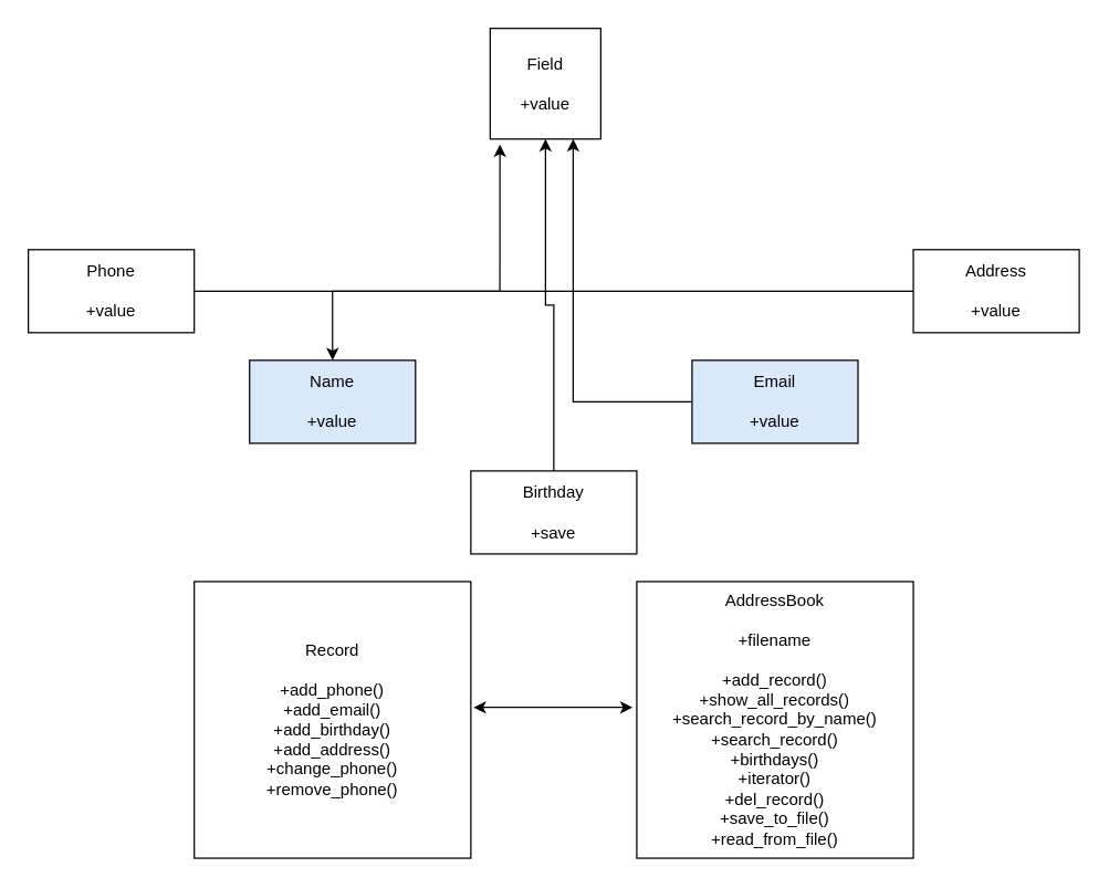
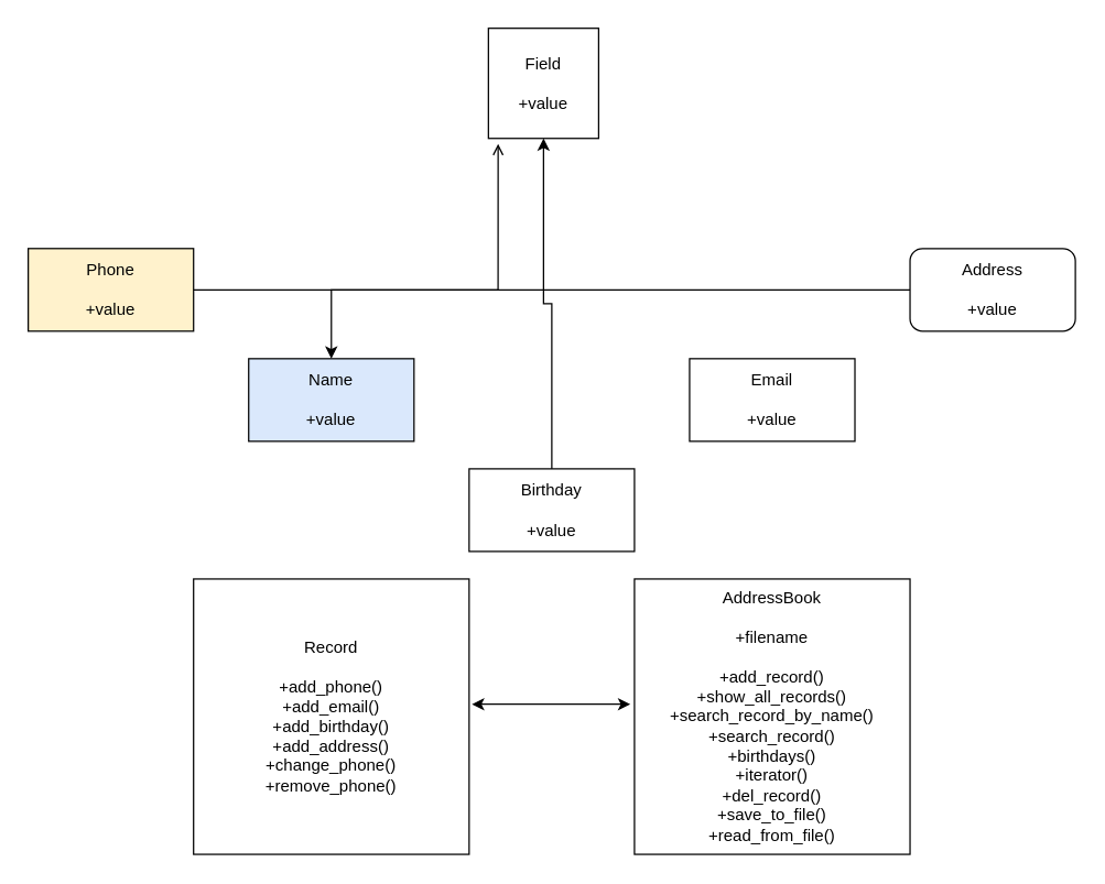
- <mxCell id="3" style="edgeStyle=orthogonalEdgeStyle;rounded=0;orthogonalLoop=1;jettySize=auto;html=1;entryX=0.088;entryY=1.05;entryDx=0;entryDy=0;entryPerimeter=0;" edge="1" parent="1" source="4" target="2"><mxGeometry relative="1" as="geometry"><mxPoint x="320" y="120" as="targetPoint" /></mxGeometry></mxCell>
+ <mxCell id="3" style="edgeStyle=orthogonalEdgeStyle;rounded=0;orthogonalLoop=1;jettySize=auto;html=1;entryX=0.088;entryY=1.05;entryDx=0;entryDy=0;entryPerimeter=0;endArrow=open;" edge="1" parent="1" source="4" target="2"><mxGeometry relative="1" as="geometry"><mxPoint x="320" y="120" as="targetPoint" /></mxGeometry></mxCell>
- <mxCell id="4" value="Phone&lt;br&gt;&lt;br&gt;+value" style="rounded=0;whiteSpace=wrap;html=1;" vertex="1" parent="1"><mxGeometry x="20" y="180" width="120" height="60" as="geometry" /></mxCell>
+ <mxCell id="4" value="Phone&lt;br&gt;&lt;br&gt;+value" style="rounded=0;whiteSpace=wrap;html=1;fillColor=#fff2cc;" vertex="1" parent="1"><mxGeometry x="20" y="180" width="120" height="60" as="geometry" /></mxCell>
- <mxCell id="11" value="Address&lt;br&gt;&lt;br&gt;+value" style="rounded=0;whiteSpace=wrap;html=1;" vertex="1" parent="1"><mxGeometry x="660" y="180" width="120" height="60" as="geometry" /></mxCell>
+ <mxCell id="11" value="Address&lt;br&gt;&lt;br&gt;+value" style="whiteSpace=wrap;html=1;rounded=1;" vertex="1" parent="1"><mxGeometry x="660" y="180" width="120" height="60" as="geometry" /></mxCell>
- <mxCell id="8" style="edgeStyle=orthogonalEdgeStyle;rounded=0;orthogonalLoop=1;jettySize=auto;html=1;entryX=0.75;entryY=1;entryDx=0;entryDy=0;" edge="1" parent="1" source="9" target="2"><mxGeometry relative="1" as="geometry" /></mxCell>
- <mxCell id="9" value="Email&lt;br&gt;&lt;br&gt;+value" style="rounded=0;whiteSpace=wrap;html=1;fillColor=#dae8fc;" vertex="1" parent="1"><mxGeometry x="500" y="260" width="120" height="60" as="geometry" /></mxCell>
+ <mxCell id="9" value="Email&lt;br&gt;&lt;br&gt;+value" style="rounded=0;whiteSpace=wrap;html=1;" vertex="1" parent="1"><mxGeometry x="500" y="260" width="120" height="60" as="geometry" /></mxCell>
- <mxCell id="7" value="Birthday&lt;br&gt;&lt;br&gt;+save" style="rounded=0;whiteSpace=wrap;html=1;" vertex="1" parent="1"><mxGeometry x="340" y="340" width="120" height="60" as="geometry" /></mxCell>
+ <mxCell id="7" value="Birthday&lt;br&gt;&lt;br&gt;+value" style="rounded=0;whiteSpace=wrap;html=1;" vertex="1" parent="1"><mxGeometry x="340" y="340" width="120" height="60" as="geometry" /></mxCell>
